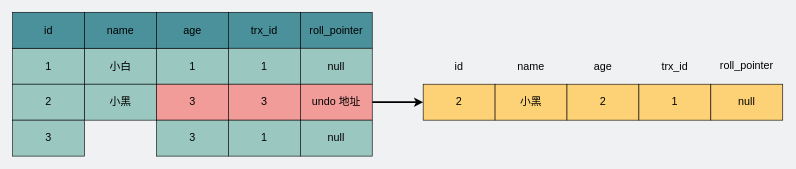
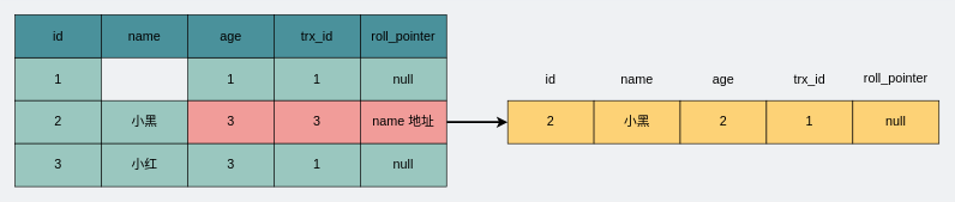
- <mxCell id="3" value="小白" style="rounded=0;whiteSpace=wrap;html=1;fillColor=#9AC7BF;gradientColor=none;fontSize=18;" parent="1" vertex="1"><mxGeometry x="140" y="80" width="120" height="60" as="geometry" /></mxCell>
- <mxCell id="20" value="undo 地址" style="rounded=0;whiteSpace=wrap;html=1;fillColor=#F19C99;gradientColor=none;fontSize=18;" parent="1" vertex="1"><mxGeometry x="500" y="140" width="120" height="60" as="geometry" /></mxCell>
+ <mxCell id="20" value="name 地址" style="rounded=0;whiteSpace=wrap;html=1;fillColor=#F19C99;gradientColor=none;fontSize=18;" parent="1" vertex="1"><mxGeometry x="500" y="140" width="120" height="60" as="geometry" /></mxCell>
+ <mxCell id="12" value="小红" style="rounded=0;whiteSpace=wrap;html=1;fillColor=#9AC7BF;gradientColor=none;fontSize=18;" parent="1" vertex="1"><mxGeometry x="140" y="200" width="120" height="60" as="geometry" /></mxCell>
